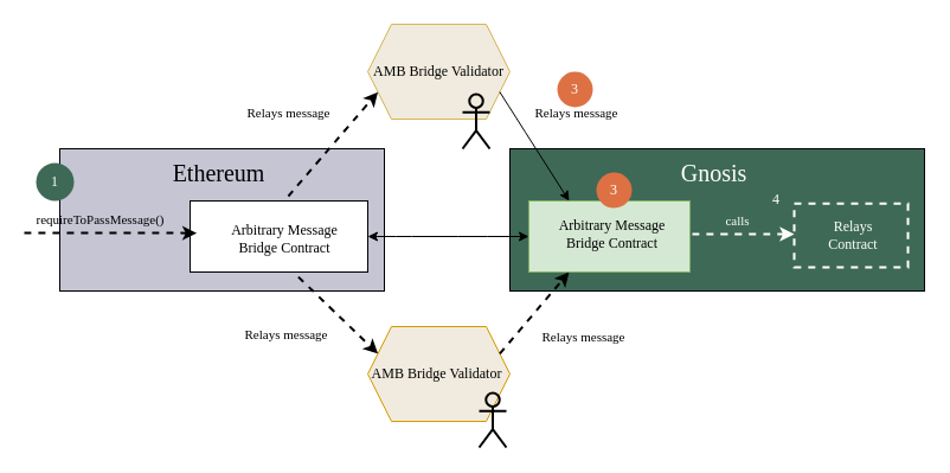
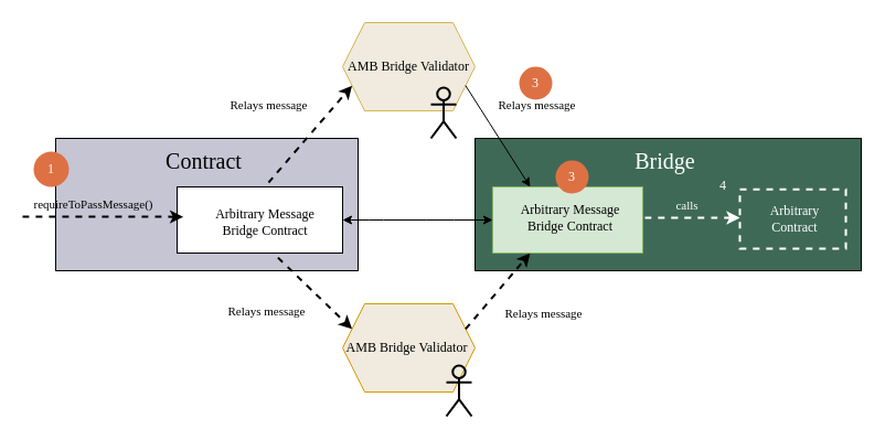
- <mxCell id="4" value="Ethereum" style="text;html=1;strokeColor=none;fillColor=none;align=center;verticalAlign=middle;whiteSpace=wrap;rounded=0;fontFamily=Comic Sans MS;fontSize=20;" vertex="1" parent="1"><mxGeometry x="117" y="125" width="135" height="40" as="geometry" /></mxCell>
+ <mxCell id="4" value="Contract" style="text;html=1;strokeColor=none;fillColor=none;align=center;verticalAlign=middle;whiteSpace=wrap;rounded=0;fontFamily=Comic Sans MS;fontSize=20;" vertex="1" parent="1"><mxGeometry x="117" y="125" width="135" height="40" as="geometry" /></mxCell>
- <mxCell id="5" value="Gnosis" style="text;html=1;strokeColor=none;fillColor=none;align=center;verticalAlign=middle;whiteSpace=wrap;rounded=0;fontFamily=Comic Sans MS;fontSize=20;fontColor=#FFFFFF;" vertex="1" parent="1"><mxGeometry x="535" y="125" width="135" height="40" as="geometry" /></mxCell>
+ <mxCell id="5" value="Bridge" style="text;html=1;strokeColor=none;fillColor=none;align=center;verticalAlign=middle;whiteSpace=wrap;rounded=0;fontFamily=Comic Sans MS;fontSize=20;fontColor=#FFFFFF;" vertex="1" parent="1"><mxGeometry x="535" y="125" width="135" height="40" as="geometry" /></mxCell>
- <mxCell id="24" value="1" style="ellipse;whiteSpace=wrap;html=1;dashed=1;fontFamily=Comic Sans MS;fontSize=12;fontColor=#FFFFFF;strokeColor=none;strokeWidth=2;fillColor=#3e6957;rounded=0;" vertex="1" parent="1"><mxGeometry x="30" y="137" width="32" height="32" as="geometry" /></mxCell>
+ <mxCell id="24" value="1" style="ellipse;whiteSpace=wrap;html=1;dashed=1;fontFamily=Comic Sans MS;fontSize=12;fontColor=#FFFFFF;strokeColor=none;strokeWidth=2;fillColor=#DD7143;rounded=0;" vertex="1" parent="1"><mxGeometry x="30" y="137" width="32" height="32" as="geometry" /></mxCell>
- <mxCell id="27" value="Relays&lt;br&gt;Contract" style="text;html=1;strokeColor=none;fillColor=none;align=center;verticalAlign=middle;whiteSpace=wrap;rounded=0;fontFamily=Comic Sans MS;fontSize=12;fontColor=#FFFFFF;" vertex="1" parent="1"><mxGeometry x="680" y="183.13" width="80" height="30" as="geometry" /></mxCell>
+ <mxCell id="27" value="Arbitrary&lt;br&gt;Contract" style="text;html=1;strokeColor=none;fillColor=none;align=center;verticalAlign=middle;whiteSpace=wrap;rounded=0;fontFamily=Comic Sans MS;fontSize=12;fontColor=#FFFFFF;" vertex="1" parent="1"><mxGeometry x="680" y="183.13" width="80" height="30" as="geometry" /></mxCell>
